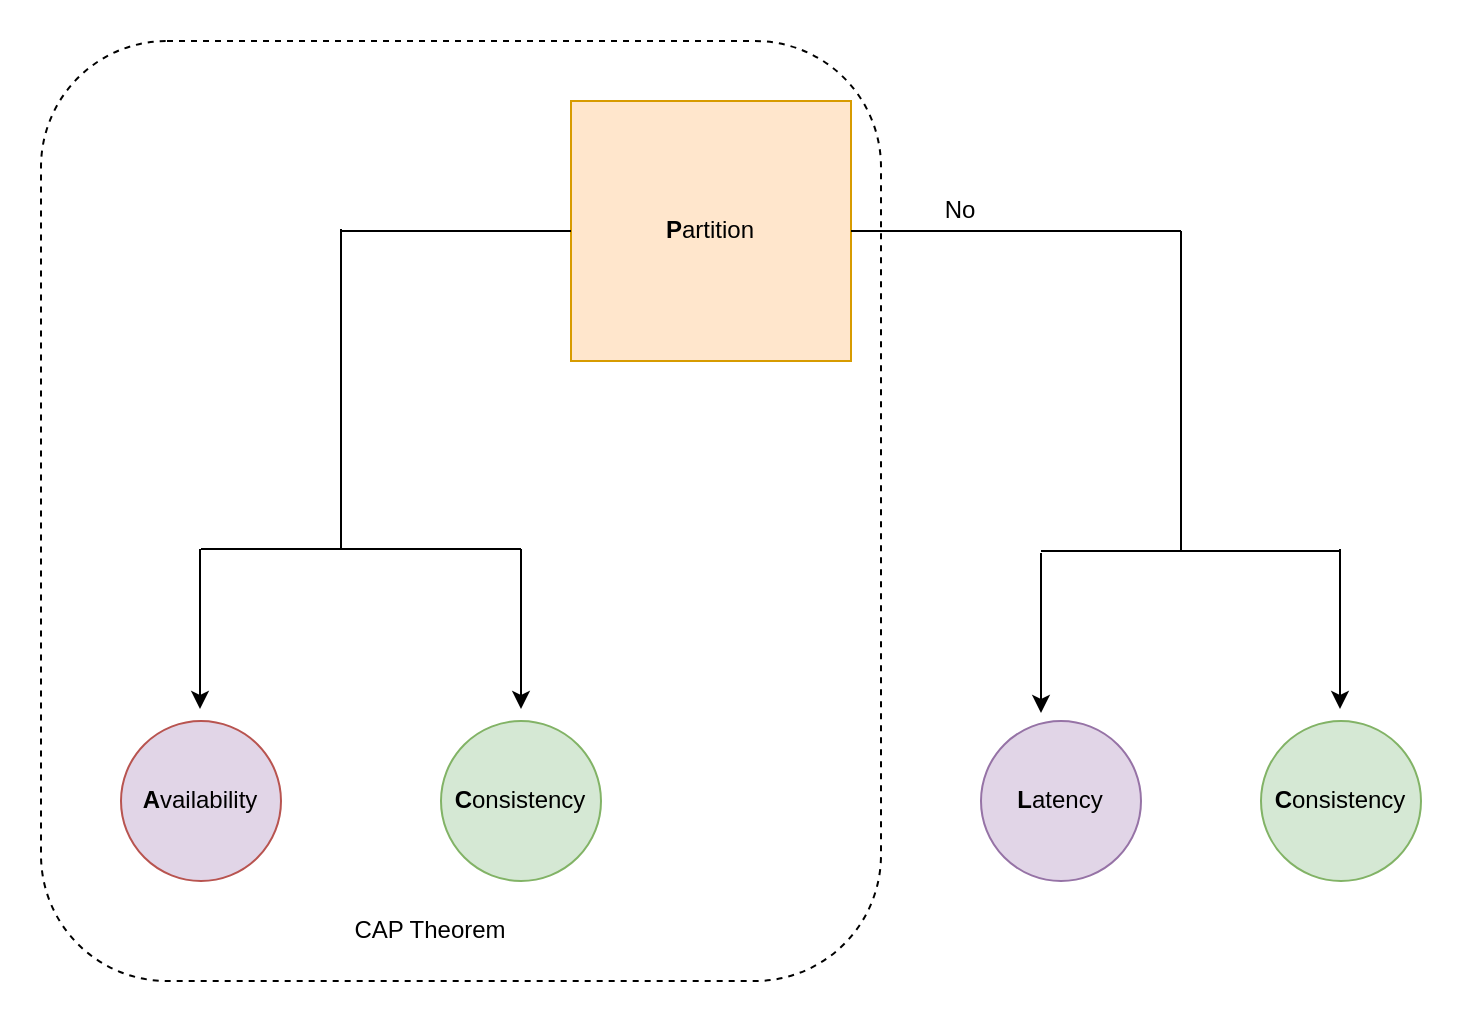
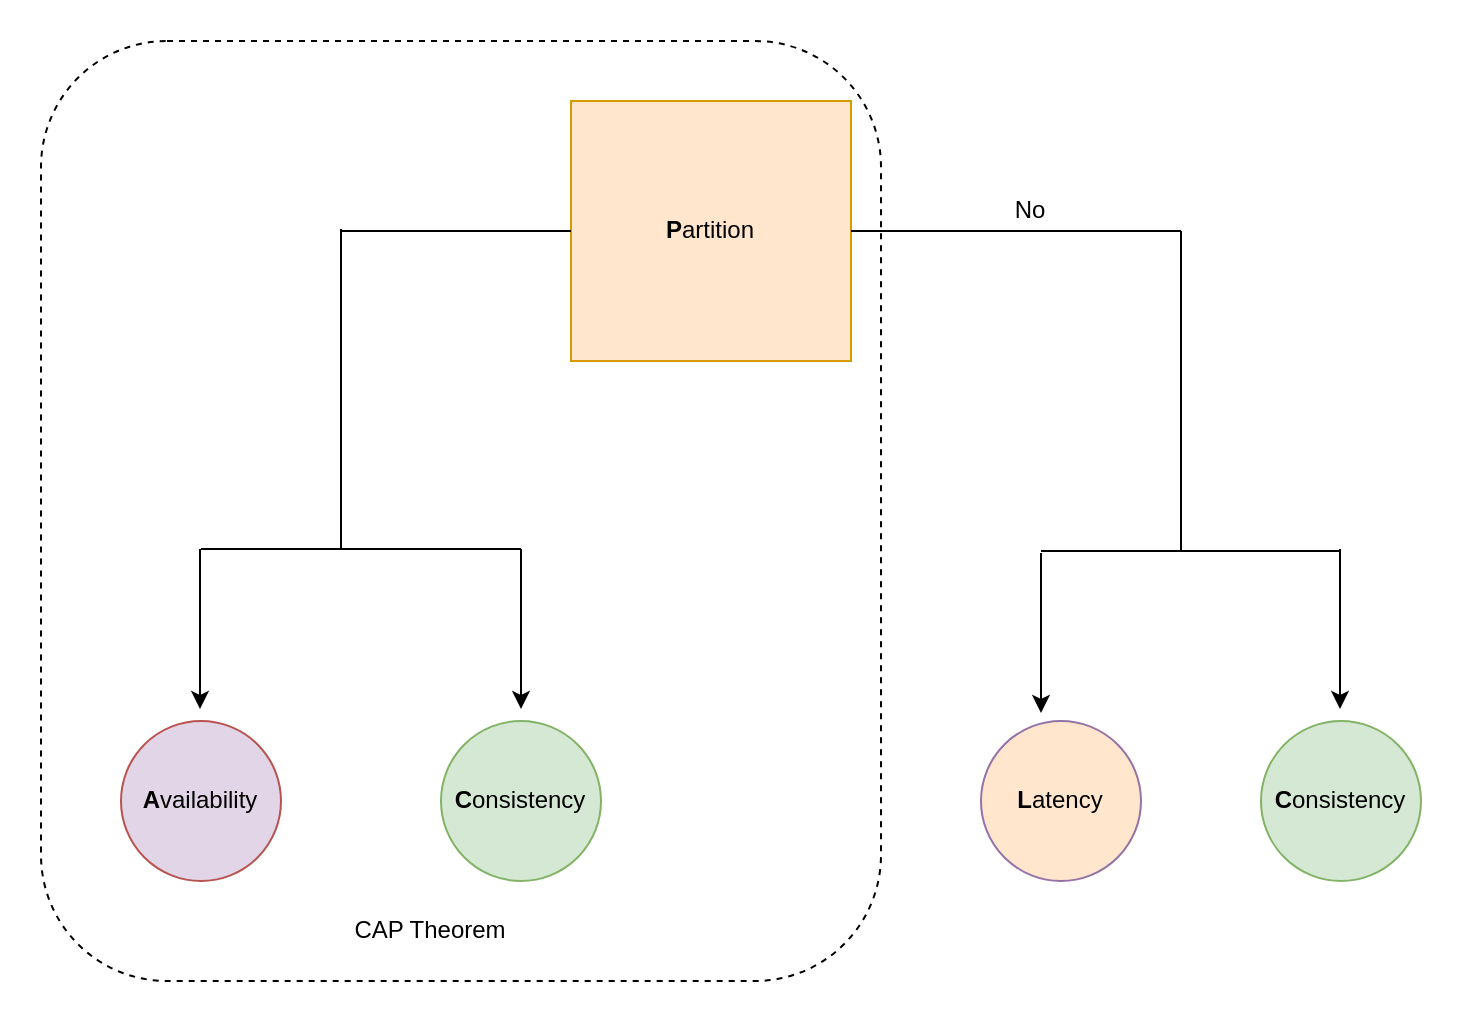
- <mxCell id="18" value="No" style="text;html=1;strokeColor=none;fillColor=none;align=center;verticalAlign=middle;whiteSpace=wrap;rounded=0;" vertex="1" parent="1"><mxGeometry x="450" y="90" width="60" height="30" as="geometry" /></mxCell>
+ <mxCell id="18" value="No" style="text;html=1;strokeColor=none;fillColor=none;align=center;verticalAlign=middle;whiteSpace=wrap;rounded=0;" vertex="1" parent="1"><mxGeometry x="485" y="90" width="60" height="30" as="geometry" /></mxCell>
- <mxCell id="7" value="&lt;b&gt;L&lt;/b&gt;atency" style="ellipse;whiteSpace=wrap;html=1;aspect=fixed;fillColor=#e1d5e7;strokeColor=#9673a6;" vertex="1" parent="1"><mxGeometry x="490" y="360" width="80" height="80" as="geometry" /></mxCell>
+ <mxCell id="7" value="&lt;b&gt;L&lt;/b&gt;atency" style="ellipse;whiteSpace=wrap;html=1;aspect=fixed;fillColor=#ffe6cc;strokeColor=#9673a6;" vertex="1" parent="1"><mxGeometry x="490" y="360" width="80" height="80" as="geometry" /></mxCell>
